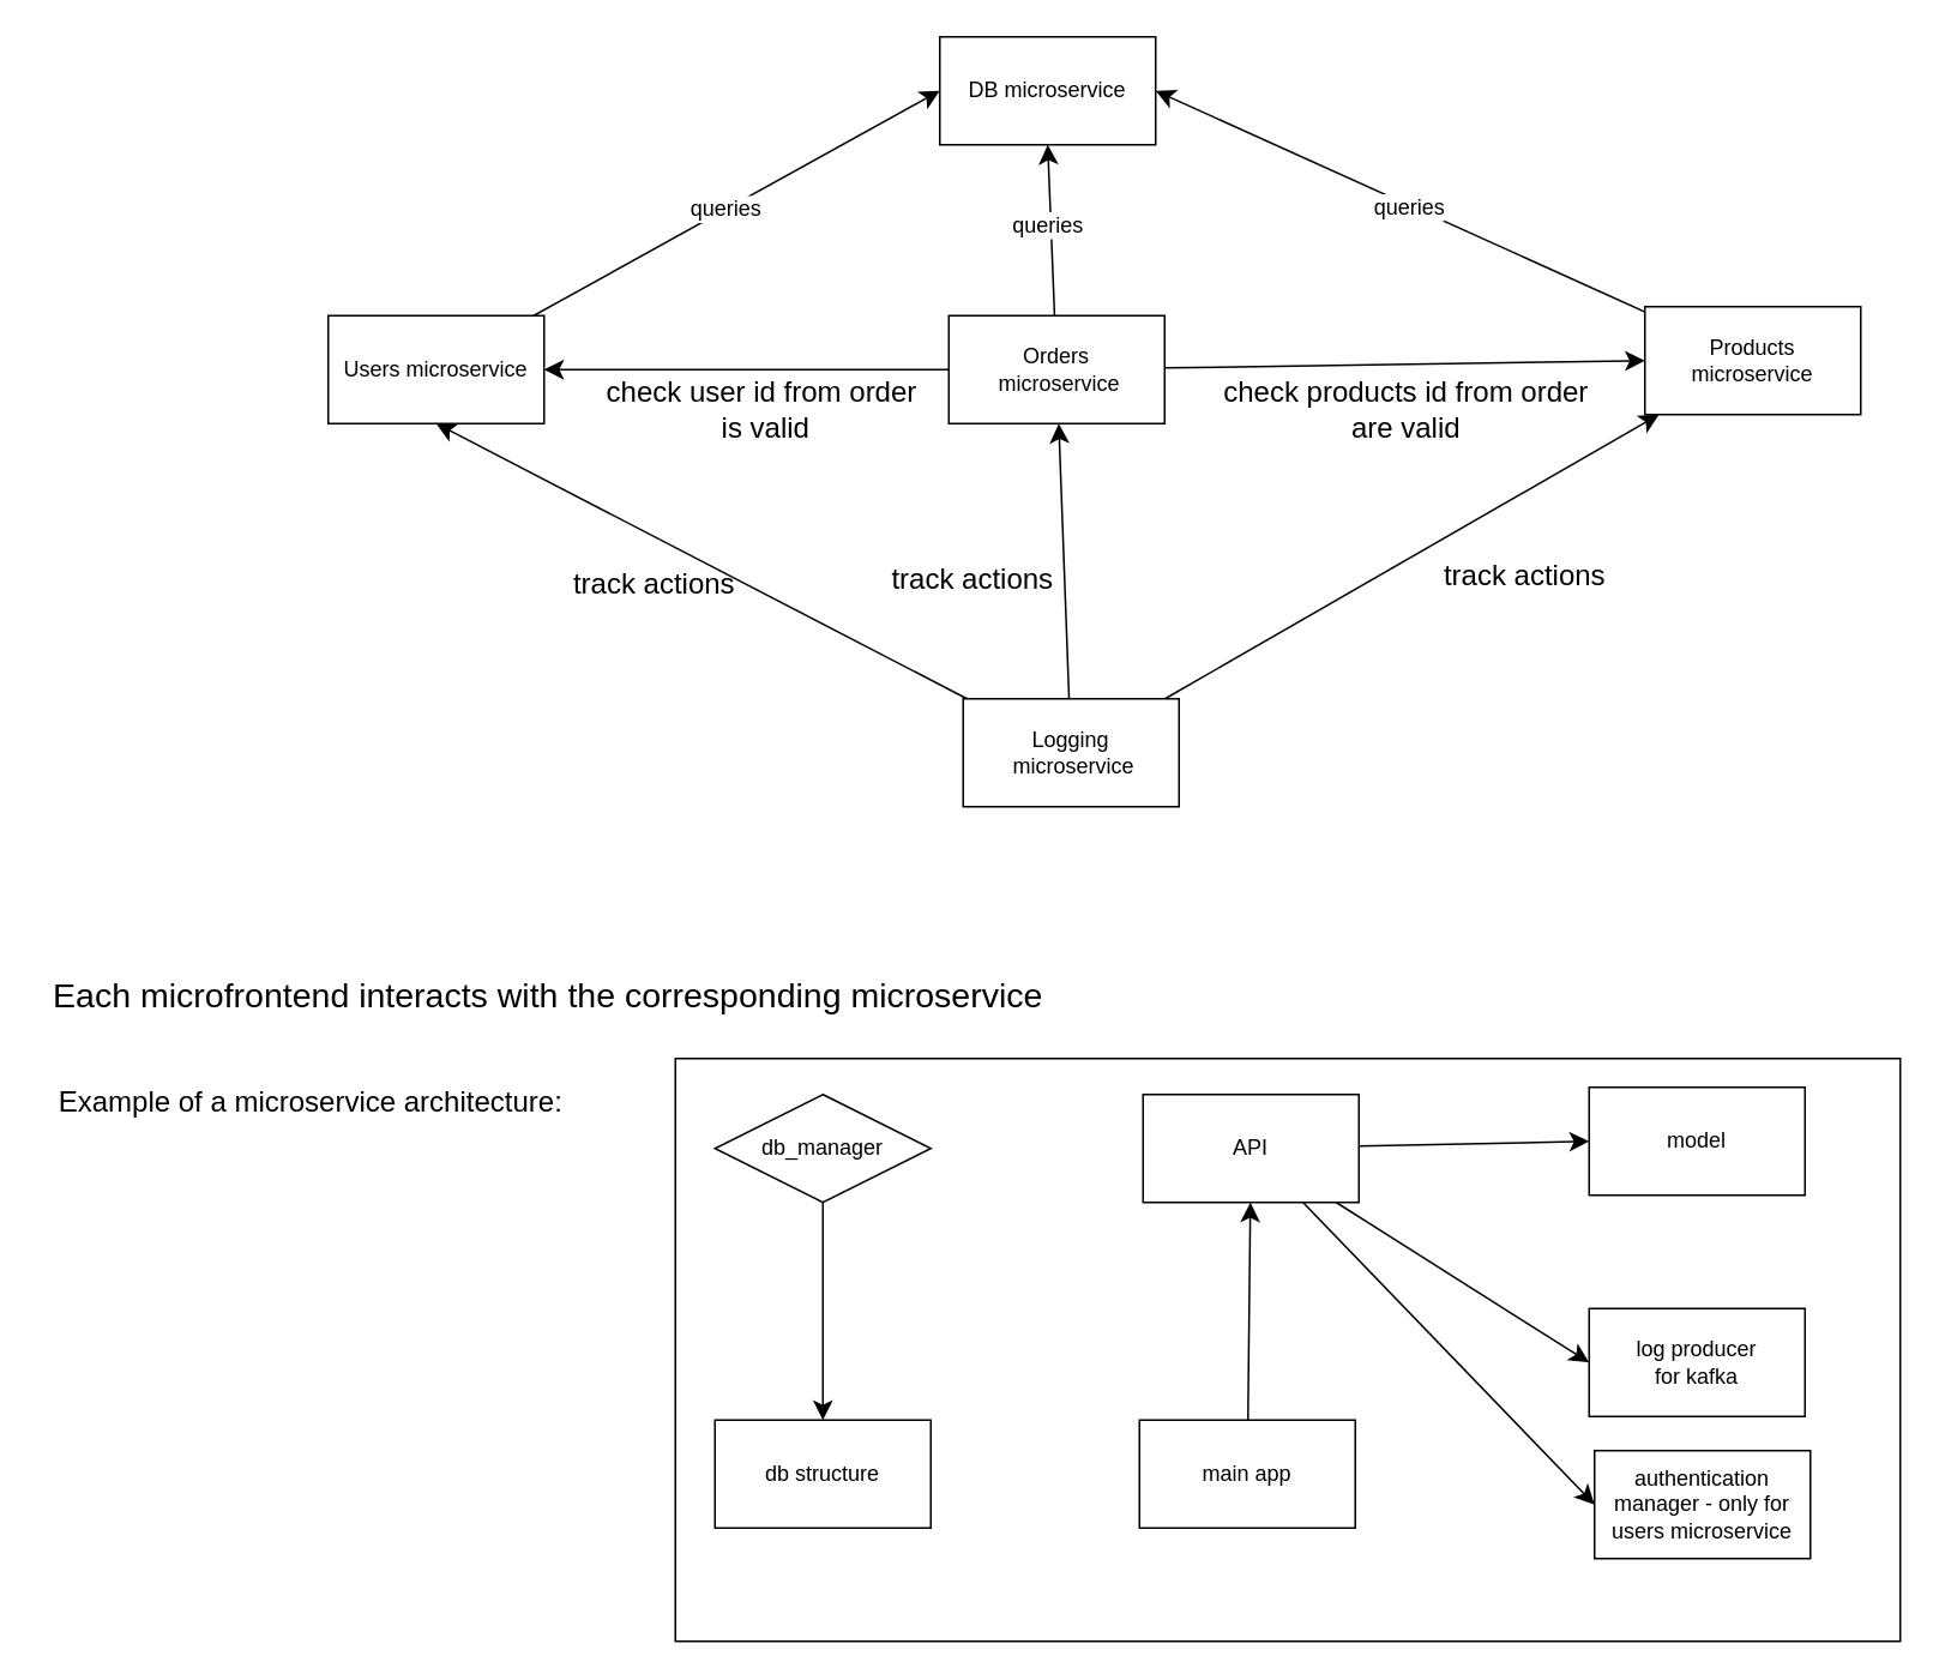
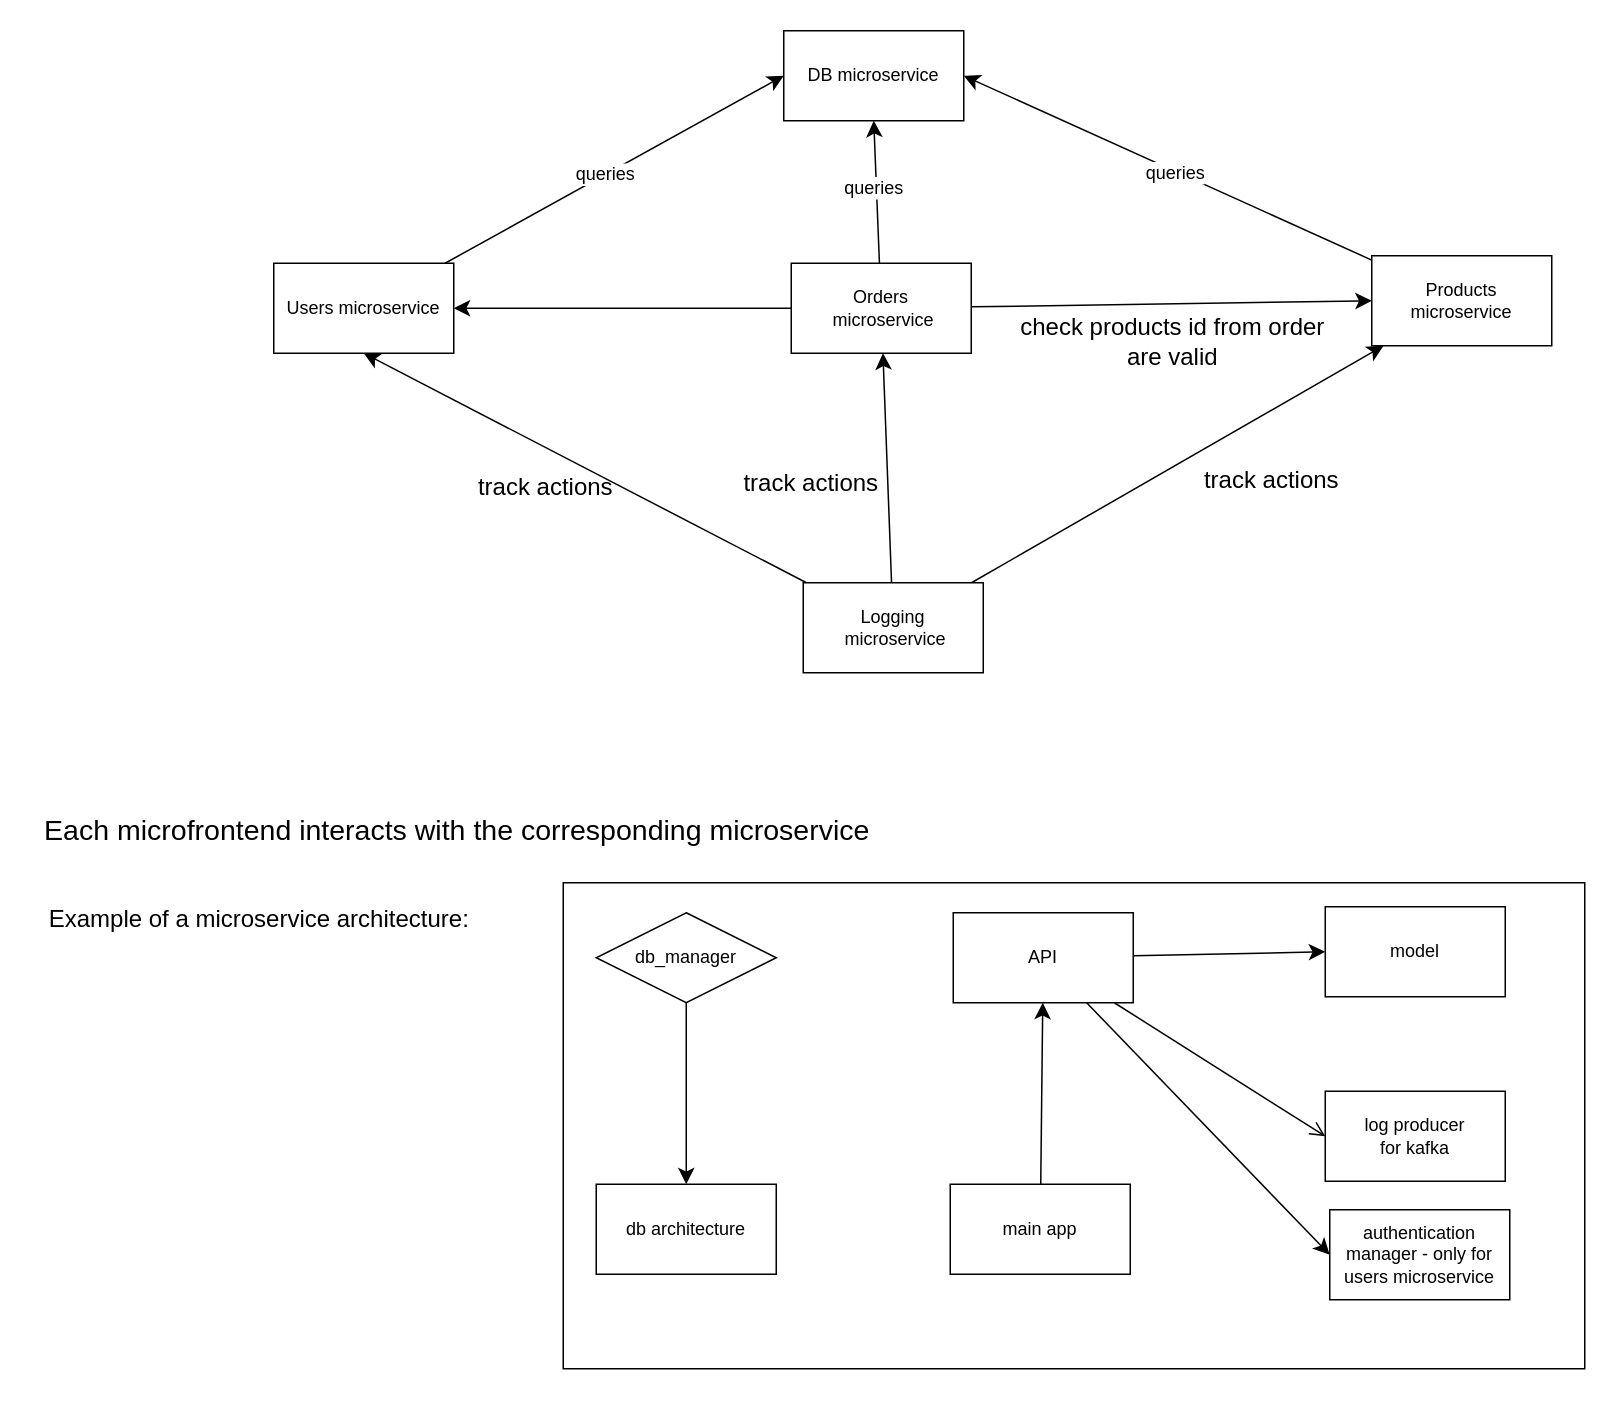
- <mxCell id="18" value="check user id from order&amp;nbsp;&lt;div&gt;is valid&lt;/div&gt;" style="text;html=1;align=center;verticalAlign=middle;resizable=0;points=[];autosize=1;strokeColor=none;fillColor=none;fontSize=16;" vertex="1" parent="1"><mxGeometry x="327" y="202" width="195" height="50" as="geometry" /></mxCell>
- <mxCell id="29" style="edgeStyle=none;curved=1;rounded=0;orthogonalLoop=1;jettySize=auto;html=1;entryX=0;entryY=0.5;entryDx=0;entryDy=0;fontSize=12;startSize=8;endSize=8;" edge="1" parent="1" source="31" target="36"><mxGeometry relative="1" as="geometry" /></mxCell>
+ <mxCell id="29" style="edgeStyle=none;curved=1;rounded=0;orthogonalLoop=1;jettySize=auto;html=1;entryX=0;entryY=0.5;entryDx=0;entryDy=0;fontSize=12;startSize=8;endSize=8;endArrow=open;" edge="1" parent="1" source="31" target="36"><mxGeometry relative="1" as="geometry" /></mxCell>
- <mxCell id="33" value="db structure" style="rounded=0;whiteSpace=wrap;html=1;" vertex="1" parent="1"><mxGeometry x="397" y="789" width="120" height="60" as="geometry" /></mxCell>
+ <mxCell id="33" value="db architecture" style="rounded=0;whiteSpace=wrap;html=1;" vertex="1" parent="1"><mxGeometry x="397" y="789" width="120" height="60" as="geometry" /></mxCell>
